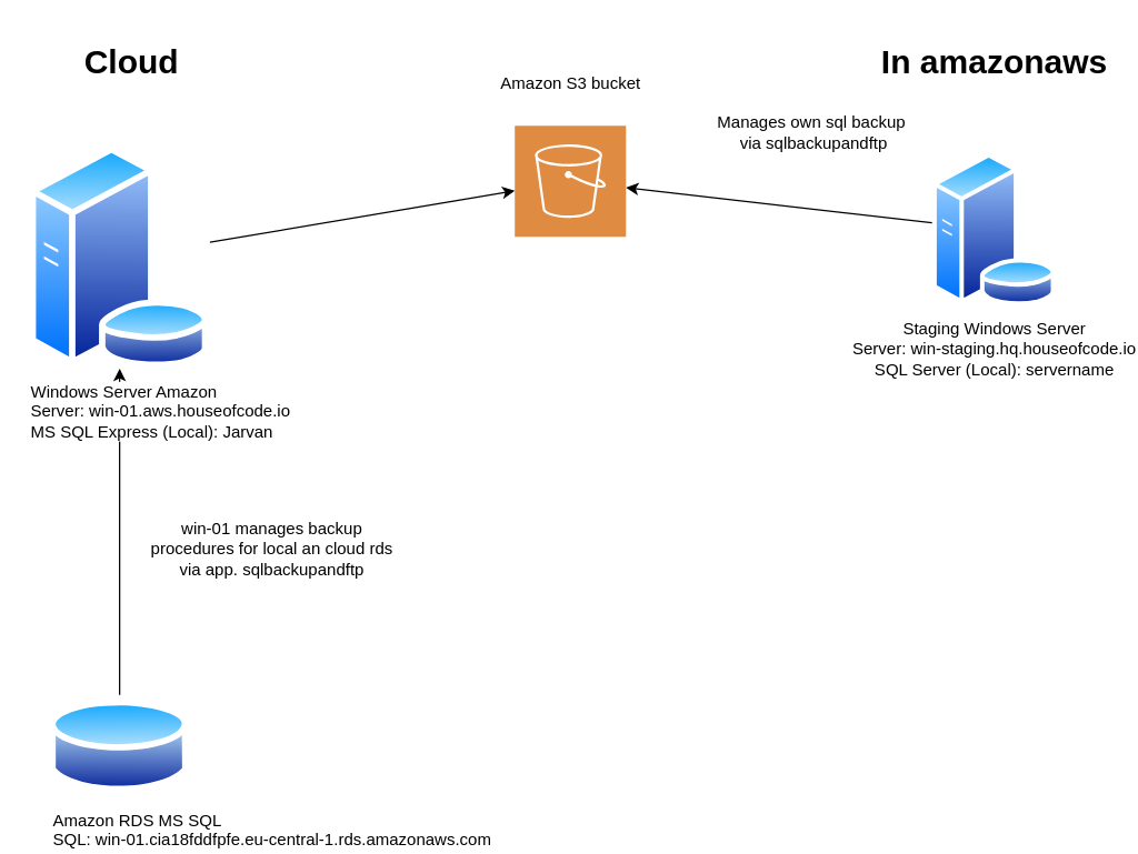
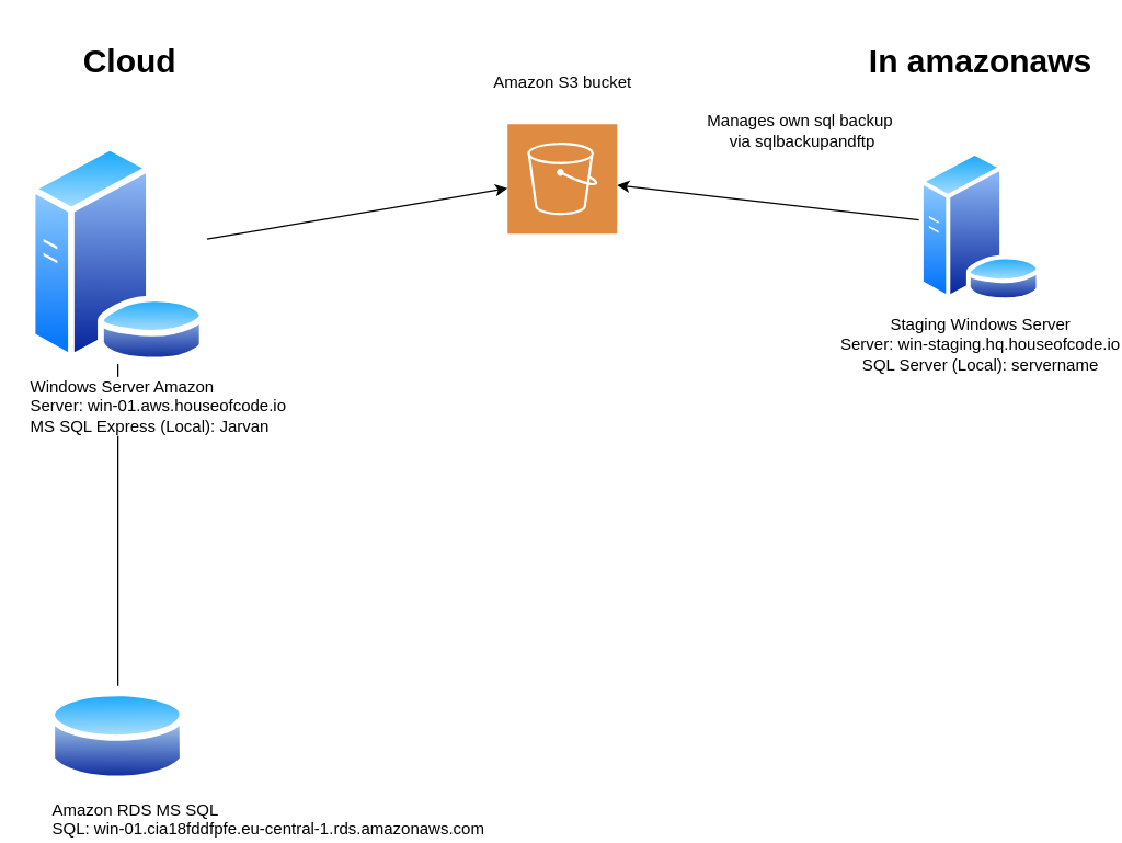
- <mxCell id="2" value="" style="edgeStyle=orthogonalEdgeStyle;rounded=0;orthogonalLoop=1;jettySize=auto;html=1;" edge="1" parent="1" source="3" target="4"><mxGeometry relative="1" as="geometry"><mxPoint x="70" y="330" as="targetPoint" /></mxGeometry></mxCell>
+ <mxCell id="2" value="" style="edgeStyle=orthogonalEdgeStyle;rounded=0;orthogonalLoop=1;jettySize=auto;html=1;endArrow=none;" edge="1" parent="1" source="3" target="4"><mxGeometry relative="1" as="geometry"><mxPoint x="70" y="330" as="targetPoint" /></mxGeometry></mxCell>
- <mxCell id="11" value="win-01 manages backup&lt;br&gt;procedures for local an cloud rds&lt;br&gt;via app.&amp;nbsp;sqlbackupandftp" style="text;html=1;align=center;verticalAlign=middle;resizable=0;points=[];autosize=1;" vertex="1" parent="1"><mxGeometry x="100" y="370" width="190" height="50" as="geometry" /></mxCell>
